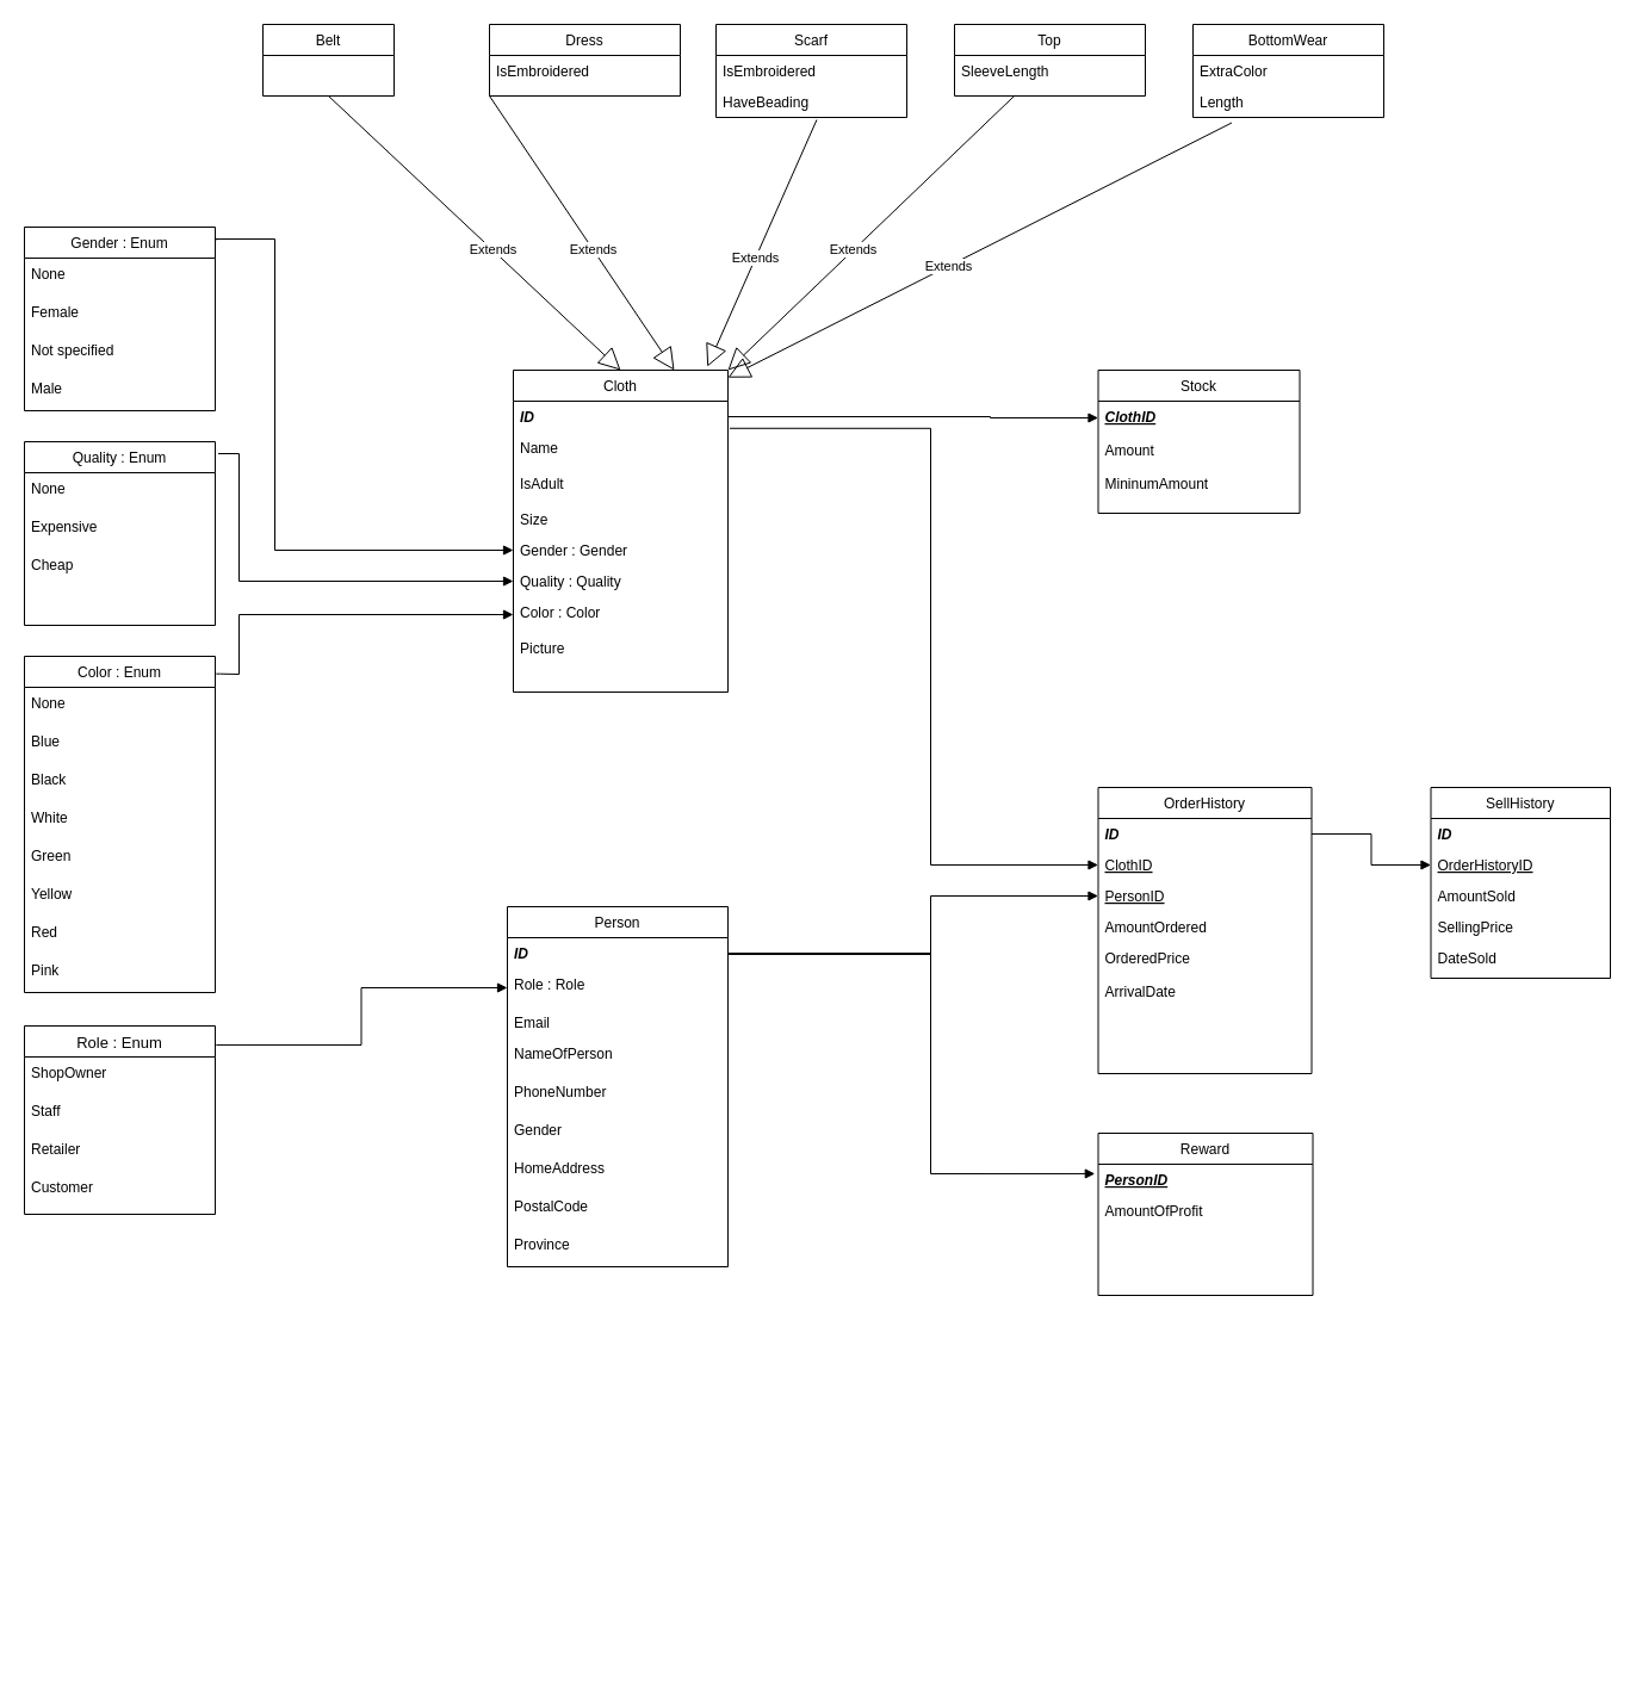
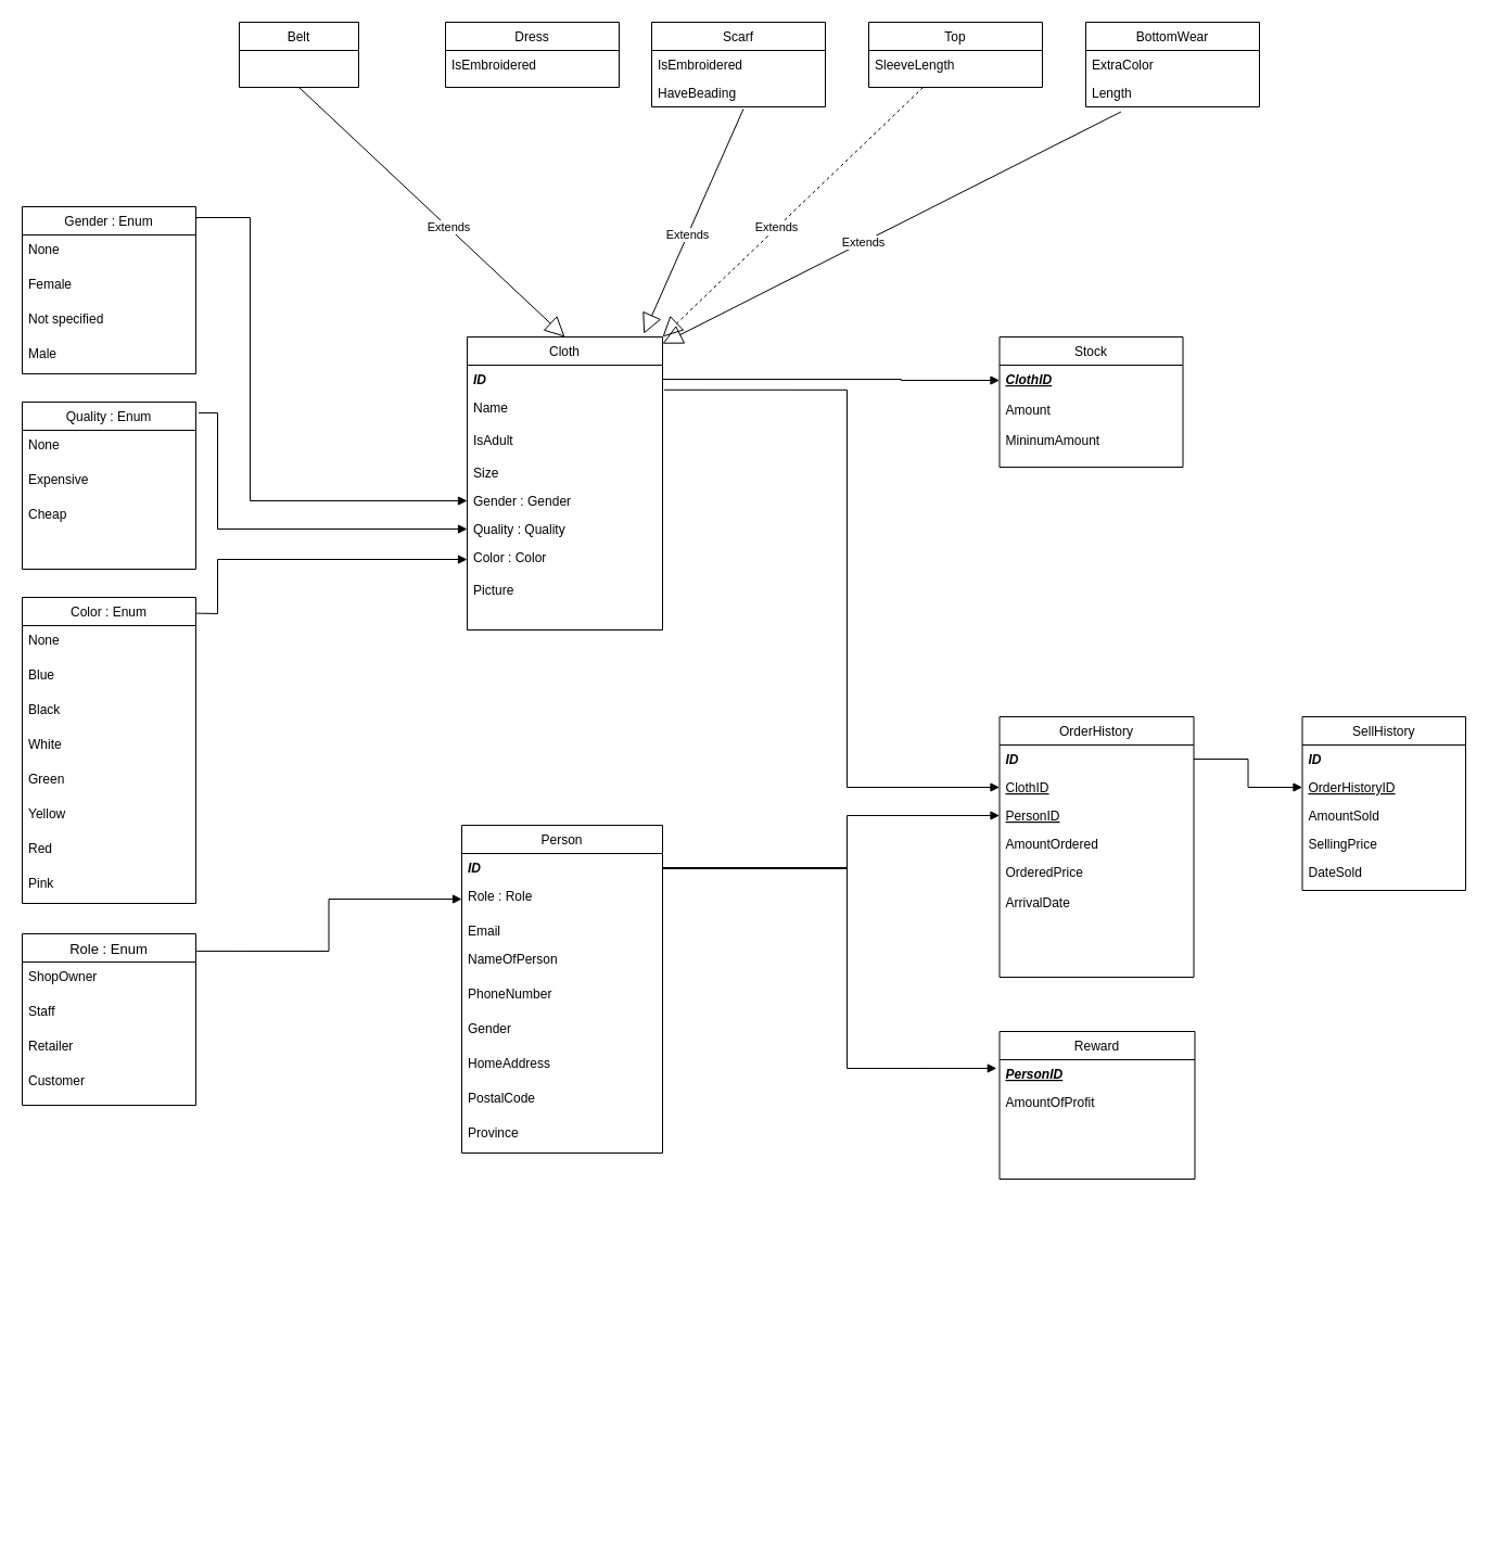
- <mxCell id="79" value="Extends" style="endArrow=block;endSize=16;endFill=0;html=1;rounded=0;movable=1;resizable=1;rotatable=1;deletable=1;editable=1;locked=0;connectable=1;entryX=1;entryY=0;entryDx=0;entryDy=0;exitX=0.313;exitY=1.308;exitDx=0;exitDy=0;exitPerimeter=0;" edge="1" parent="1" source="15" target="2"><mxGeometry x="0.125" width="160" relative="1" as="geometry"><mxPoint x="1020" y="400" as="sourcePoint" /><mxPoint x="950" y="740" as="targetPoint" /><Array as="points" /><mxPoint as="offset" /></mxGeometry></mxCell>
+ <mxCell id="79" value="Extends" style="endArrow=block;endSize=16;endFill=0;html=1;rounded=0;movable=1;resizable=1;rotatable=1;deletable=1;editable=1;locked=0;connectable=1;entryX=1;entryY=0;entryDx=0;entryDy=0;exitX=0.313;exitY=1.308;exitDx=0;exitDy=0;exitPerimeter=0;dashed=1;" edge="1" parent="1" source="15" target="2"><mxGeometry x="0.125" width="160" relative="1" as="geometry"><mxPoint x="1020" y="400" as="sourcePoint" /><mxPoint x="950" y="740" as="targetPoint" /><Array as="points" /><mxPoint as="offset" /></mxGeometry></mxCell>
- <mxCell id="77" value="Extends" style="endArrow=block;endSize=16;endFill=0;html=1;rounded=0;movable=1;resizable=1;rotatable=1;deletable=1;editable=1;locked=0;connectable=1;entryX=0.75;entryY=0;entryDx=0;entryDy=0;exitX=0;exitY=1;exitDx=0;exitDy=0;" edge="1" parent="1" source="17" target="2"><mxGeometry x="0.125" width="160" relative="1" as="geometry"><mxPoint x="930" y="200" as="sourcePoint" /><mxPoint x="840" y="720" as="targetPoint" /><Array as="points" /><mxPoint as="offset" /></mxGeometry></mxCell>
